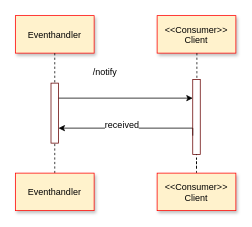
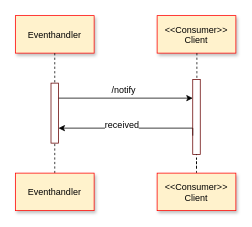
- <mxCell id="11" value="/notify" style="text;html=1;align=center;verticalAlign=middle;resizable=0;points=[];autosize=1;" vertex="1" parent="1"><mxGeometry x="114" y="85" width="50" height="20" as="geometry" /></mxCell>
+ <mxCell id="11" value="/notify" style="text;html=1;align=center;verticalAlign=middle;resizable=0;points=[];autosize=1;" vertex="1" parent="1"><mxGeometry x="139" y="110" width="50" height="20" as="geometry" /></mxCell>
